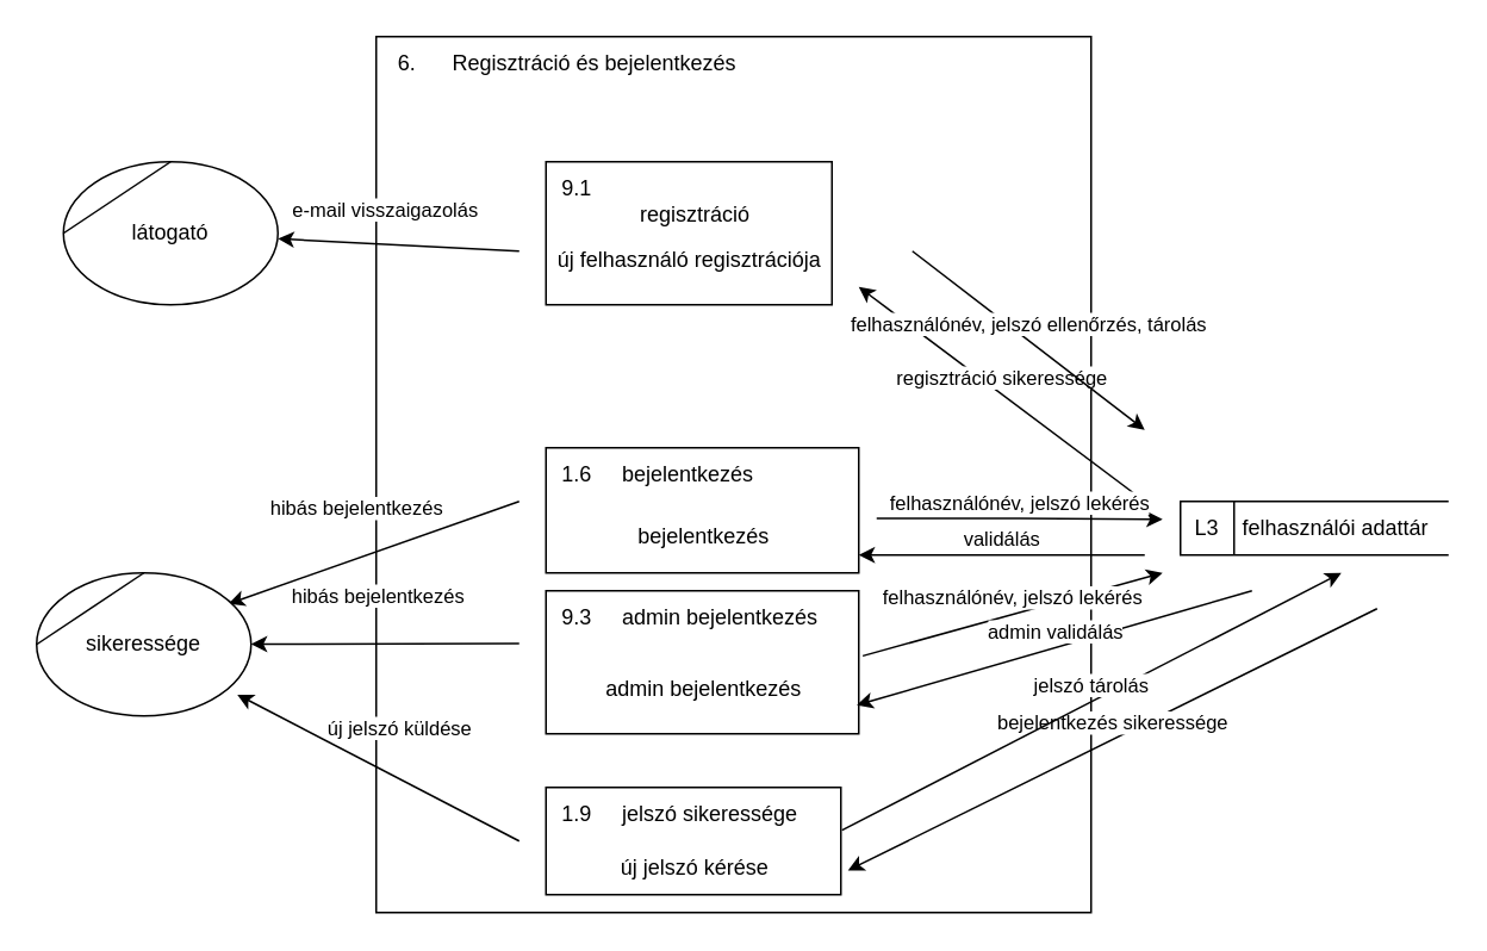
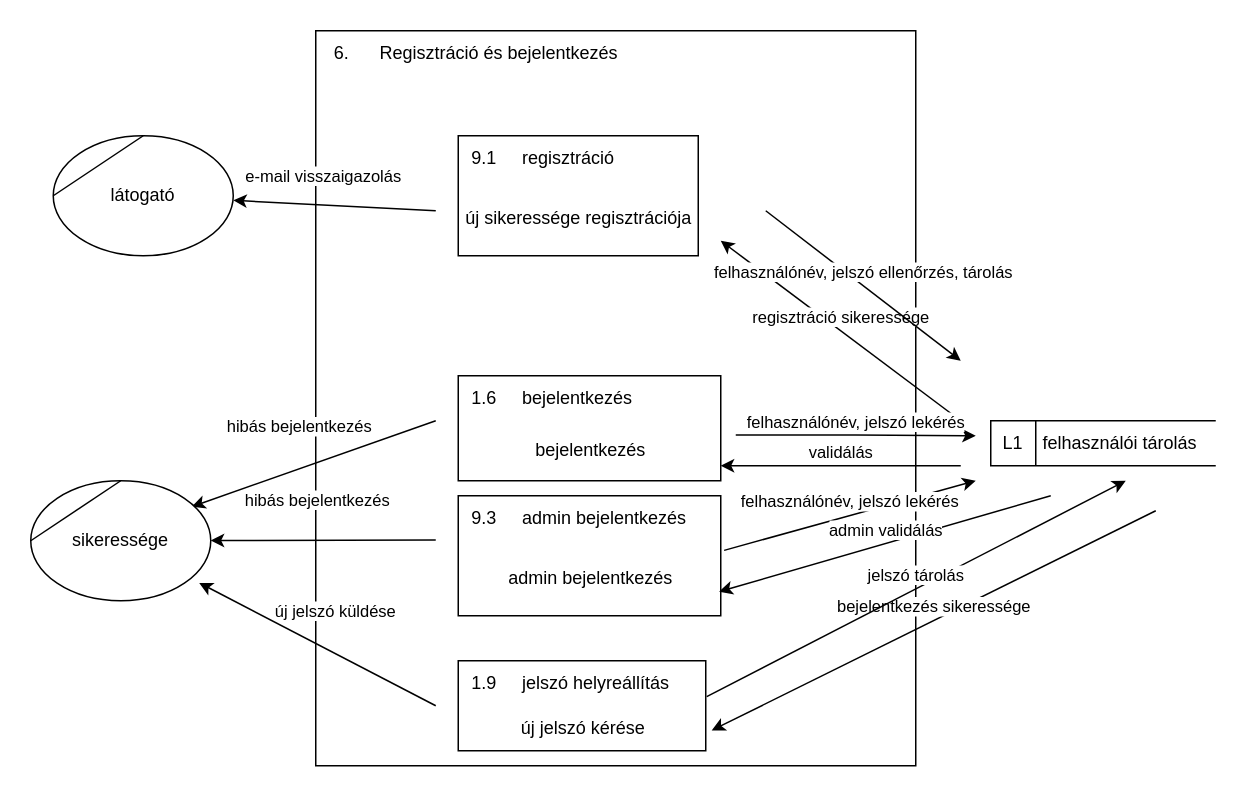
- <mxCell id="14" value="regisztráció" style="text;html=1;strokeColor=none;fillColor=none;align=left;verticalAlign=middle;whiteSpace=wrap;rounded=0;movable=0;resizable=0;connectable=0;allowArrows=0;rotatable=0;cloneable=0;deletable=0;spacingLeft=6;autosize=1;resizeWidth=0;" vertex="1" parent="12"><mxGeometry x="45" y="15" width="90" height="30" as="geometry" /></mxCell>
+ <mxCell id="14" value="regisztráció" style="text;html=1;strokeColor=none;fillColor=none;align=left;verticalAlign=middle;whiteSpace=wrap;rounded=0;movable=0;resizable=0;connectable=0;allowArrows=0;rotatable=0;cloneable=0;deletable=0;spacingLeft=6;autosize=1;resizeWidth=0;" vertex="1" parent="12"><mxGeometry x="35" width="90" height="30" as="geometry" /></mxCell>
- <mxCell id="12" value="új felhasználó regisztrációja" style="html=1;dashed=0;whitespace=wrap;shape=mxgraph.dfd.process;align=center;container=1;collapsible=0;spacingTop=30;" vertex="1" parent="2"><mxGeometry x="95" y="70" width="160" height="80" as="geometry" /></mxCell>
+ <mxCell id="12" value="új sikeressége regisztrációja" style="html=1;dashed=0;whitespace=wrap;shape=mxgraph.dfd.process;align=center;container=1;collapsible=0;spacingTop=30;" vertex="1" parent="2"><mxGeometry x="95" y="70" width="160" height="80" as="geometry" /></mxCell>
- <mxCell id="22" value="L3" style="text;html=1;strokeColor=none;fillColor=none;align=center;verticalAlign=middle;whiteSpace=wrap;rounded=0;movable=0;resizable=0;rotatable=0;cloneable=0;deletable=0;allowArrows=0;connectable=0;" vertex="1" parent="21"><mxGeometry width="30" height="30" as="geometry" /></mxCell>
+ <mxCell id="22" value="L1" style="text;html=1;strokeColor=none;fillColor=none;align=center;verticalAlign=middle;whiteSpace=wrap;rounded=0;movable=0;resizable=0;rotatable=0;cloneable=0;deletable=0;allowArrows=0;connectable=0;" vertex="1" parent="21"><mxGeometry width="30" height="30" as="geometry" /></mxCell>
- <mxCell id="21" value="felhasználói adattár" style="html=1;dashed=0;whitespace=wrap;shape=mxgraph.dfd.dataStoreID;align=left;spacingLeft=33;container=1;collapsible=0;autosize=0;" vertex="1" parent="1"><mxGeometry x="660" y="280" width="150" height="30" as="geometry" /></mxCell>
+ <mxCell id="21" value="felhasználói tárolás" style="html=1;dashed=0;whitespace=wrap;shape=mxgraph.dfd.dataStoreID;align=left;spacingLeft=33;container=1;collapsible=0;autosize=0;" vertex="1" parent="1"><mxGeometry x="660" y="280" width="150" height="30" as="geometry" /></mxCell>
- <mxCell id="11" value="jelszó sikeressége" style="text;html=1;strokeColor=none;fillColor=none;align=left;verticalAlign=middle;whiteSpace=wrap;rounded=0;movable=0;resizable=0;connectable=0;allowArrows=0;rotatable=0;cloneable=0;deletable=0;spacingLeft=6;autosize=1;resizeWidth=0;" vertex="1" parent="9"><mxGeometry x="35" width="130" height="30" as="geometry" /></mxCell>
+ <mxCell id="11" value="jelszó helyreállítás" style="text;html=1;strokeColor=none;fillColor=none;align=left;verticalAlign=middle;whiteSpace=wrap;rounded=0;movable=0;resizable=0;connectable=0;allowArrows=0;rotatable=0;cloneable=0;deletable=0;spacingLeft=6;autosize=1;resizeWidth=0;" vertex="1" parent="9"><mxGeometry x="35" width="130" height="30" as="geometry" /></mxCell>
